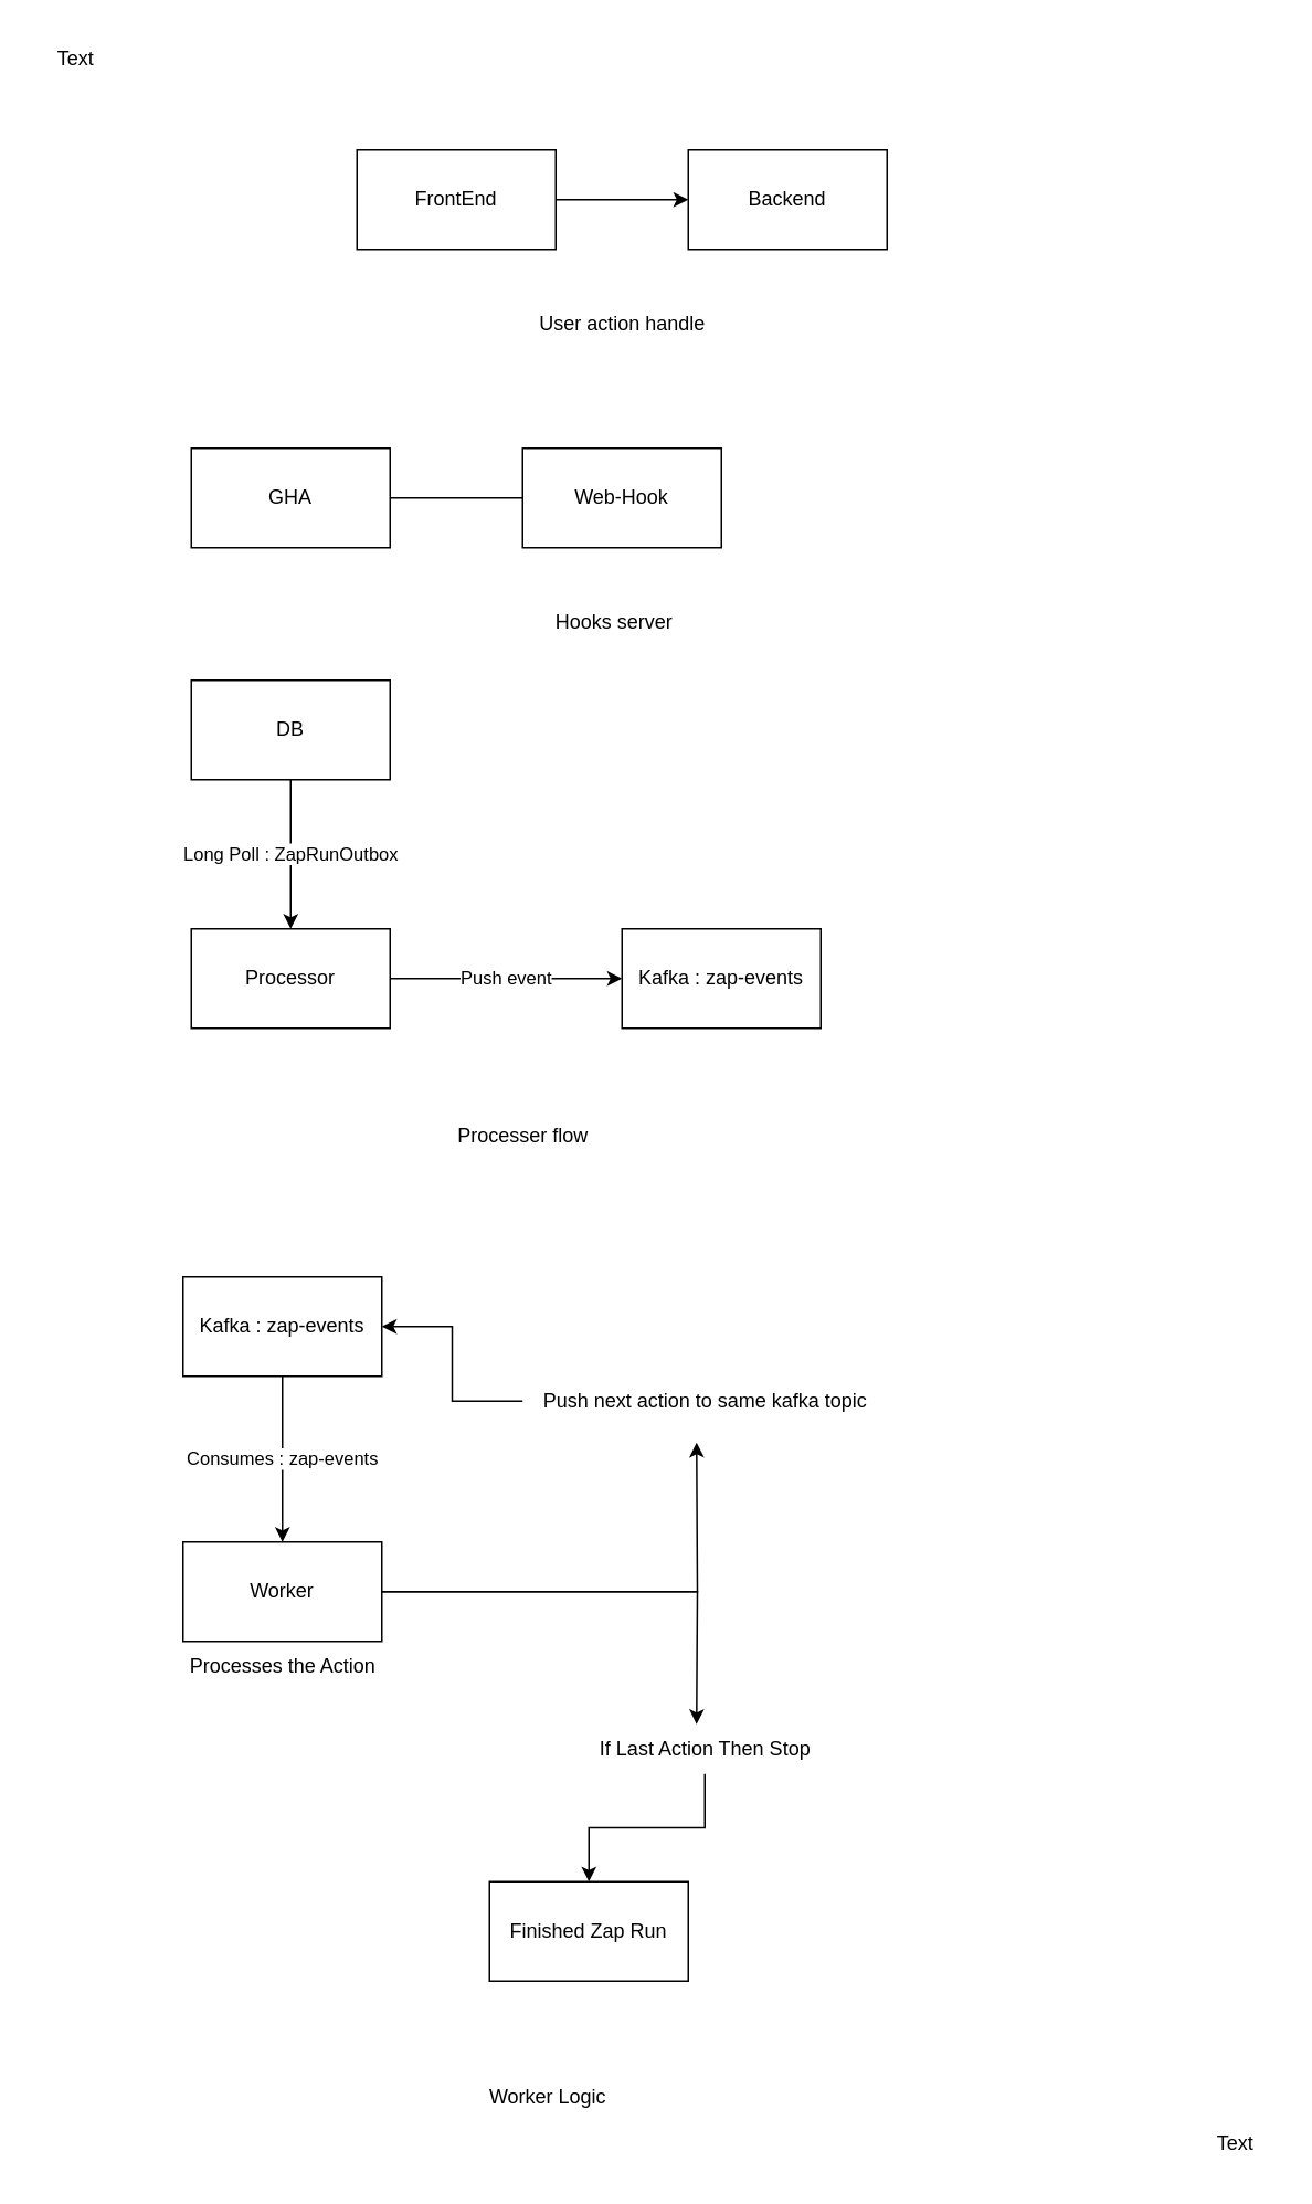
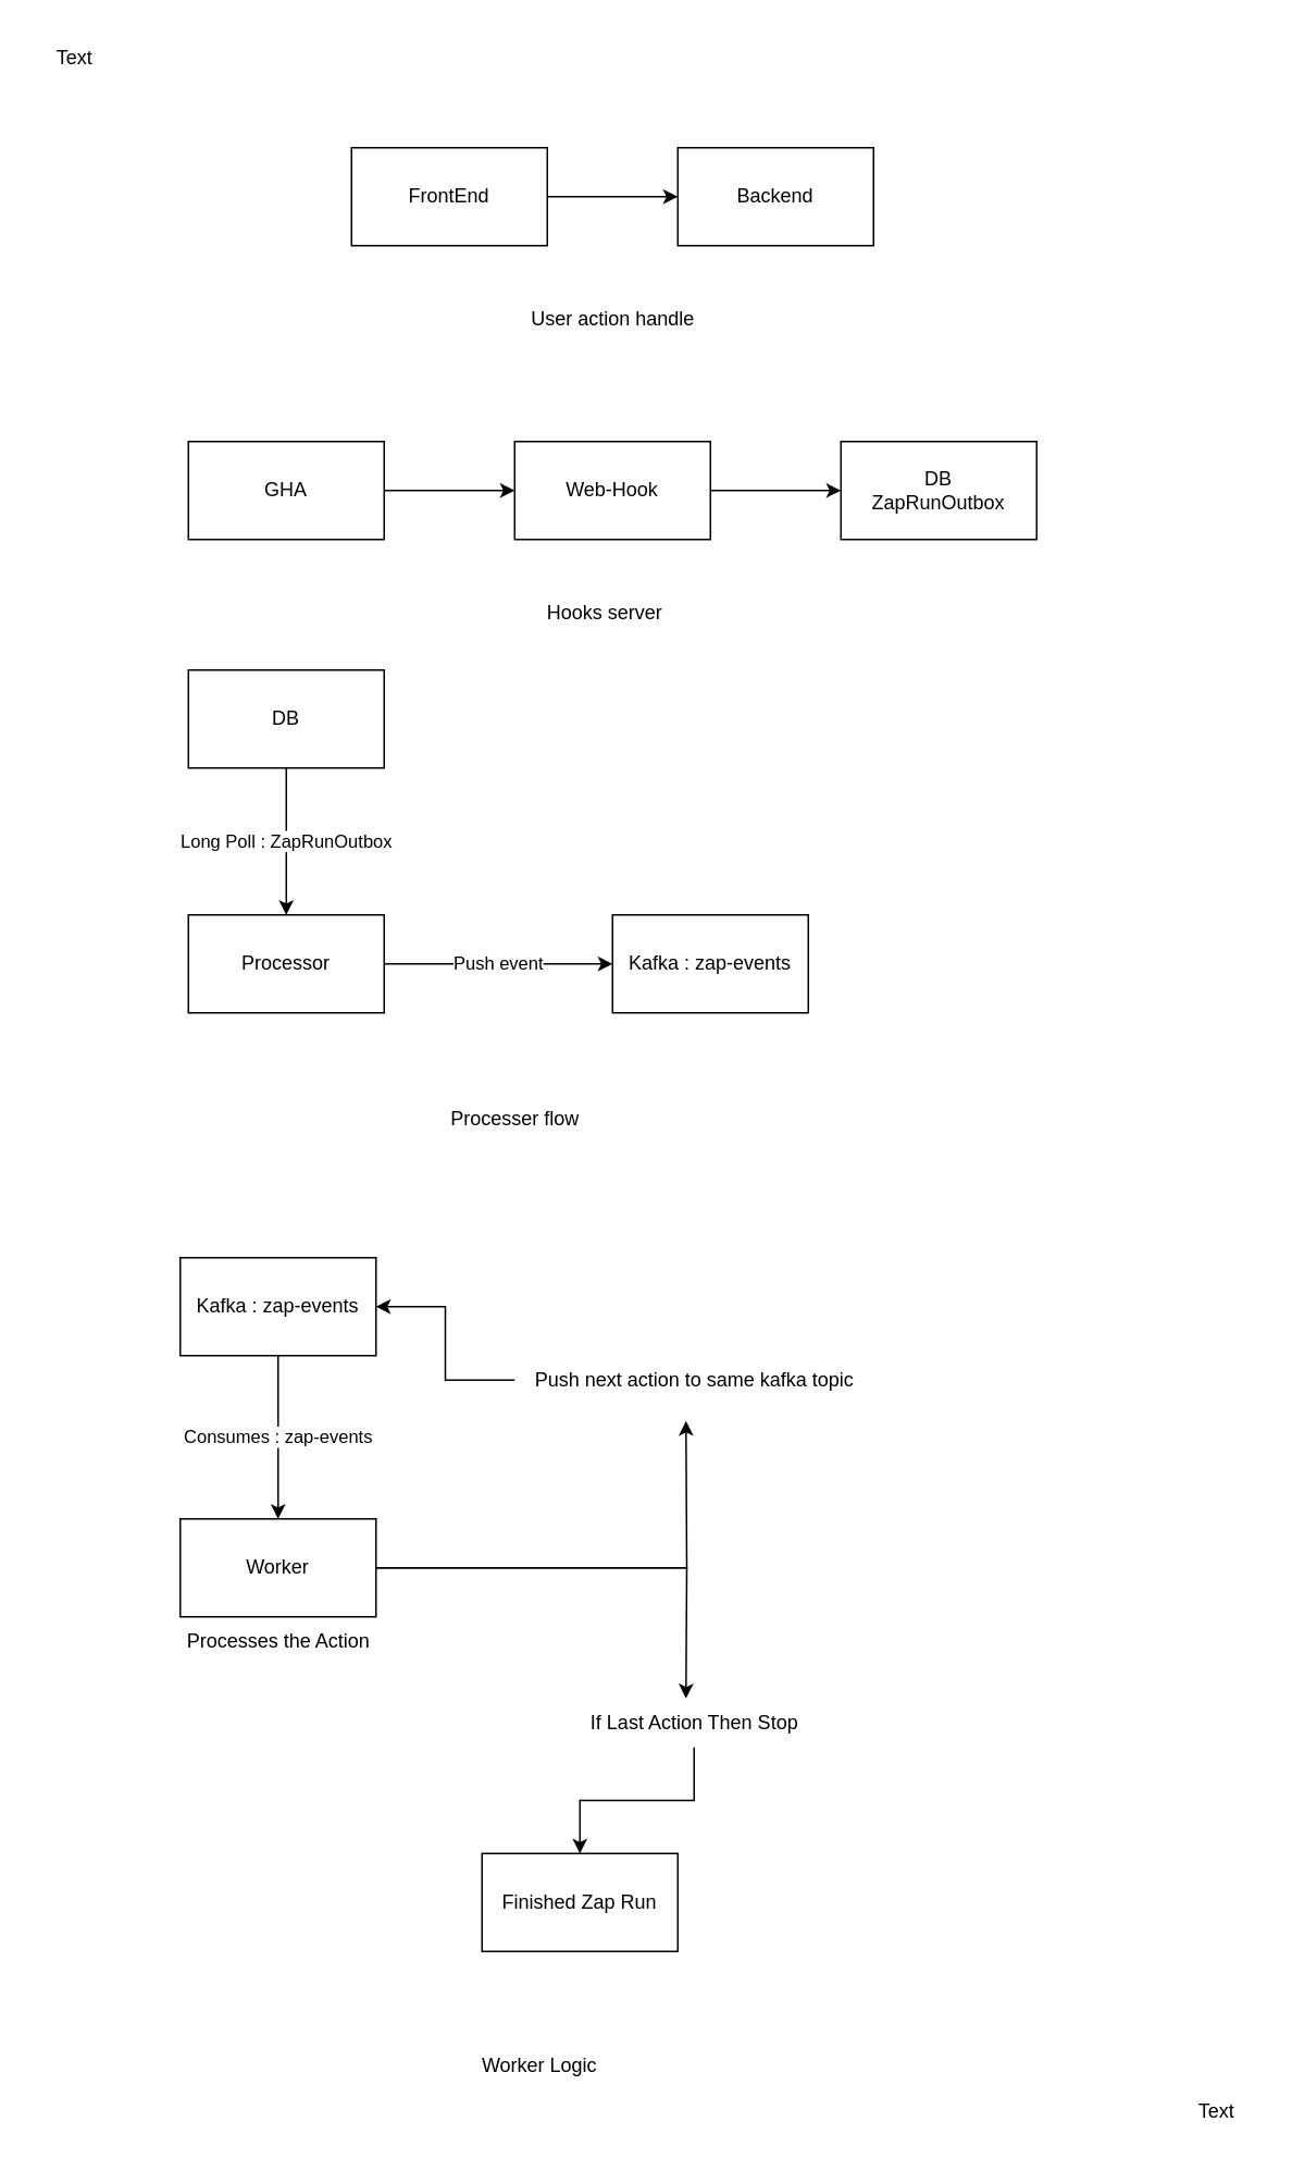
- <mxCell id="5" value="" style="edgeStyle=orthogonalEdgeStyle;rounded=0;orthogonalLoop=1;jettySize=auto;html=1;endArrow=none;" parent="1" source="6" target="8" edge="1"><mxGeometry relative="1" as="geometry" /></mxCell>
+ <mxCell id="5" value="" style="edgeStyle=orthogonalEdgeStyle;rounded=0;orthogonalLoop=1;jettySize=auto;html=1;" parent="1" source="6" target="8" edge="1"><mxGeometry relative="1" as="geometry" /></mxCell>
+ <mxCell id="7" value="" style="edgeStyle=orthogonalEdgeStyle;rounded=0;orthogonalLoop=1;jettySize=auto;html=1;" parent="1" source="8" target="9" edge="1"><mxGeometry relative="1" as="geometry" /></mxCell>
+ <mxCell id="9" value="DB&lt;div&gt;ZapRunOutbox&lt;/div&gt;" style="rounded=0;whiteSpace=wrap;html=1;" parent="1" vertex="1"><mxGeometry x="515" y="270" width="120" height="60" as="geometry" /></mxCell>
